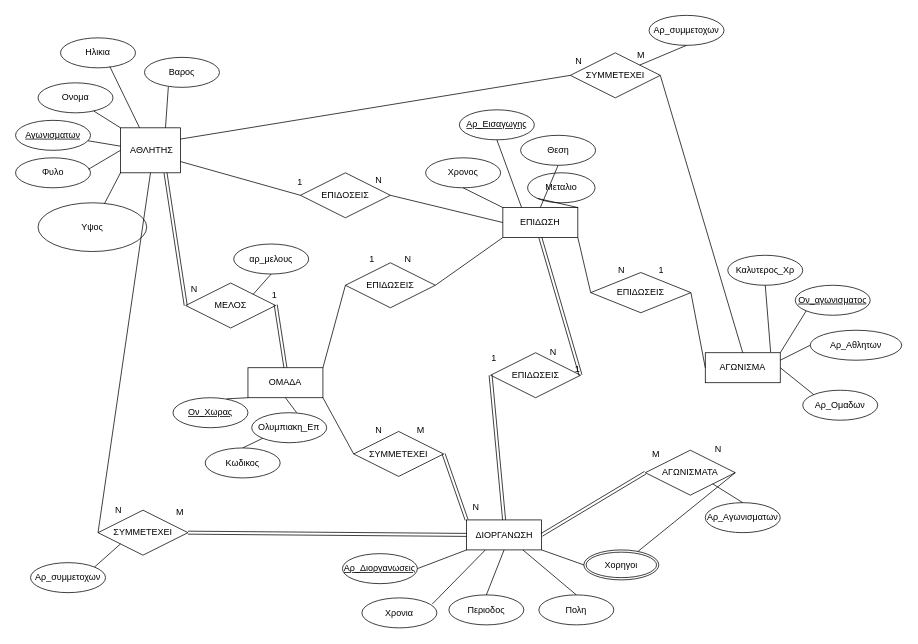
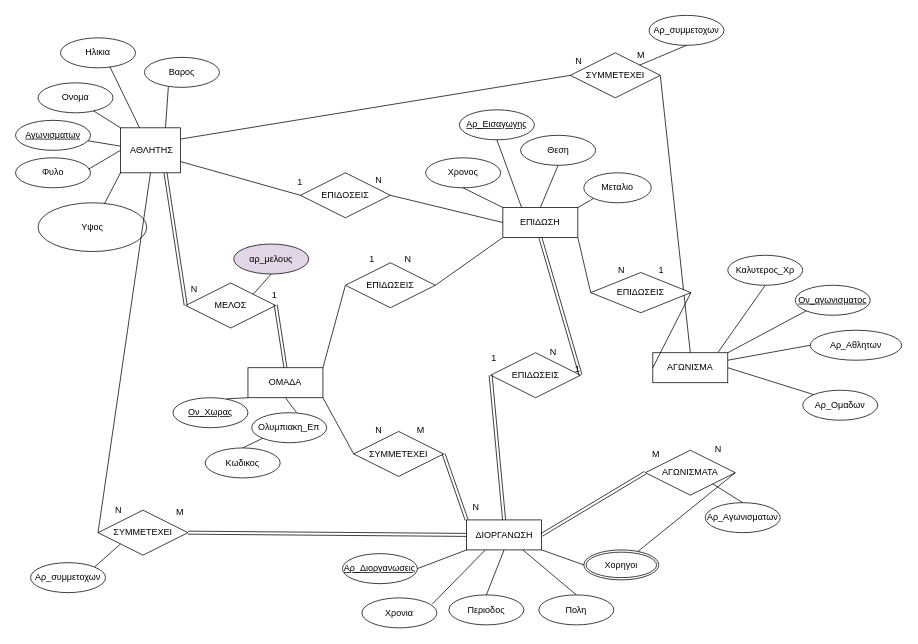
- <mxCell id="49" value="Μεταλιο" style="ellipse;whiteSpace=wrap;html=1;align=center;" parent="1" vertex="1"><mxGeometry x="703" y="230" width="90" height="40" as="geometry" /></mxCell>
+ <mxCell id="49" value="Μεταλιο" style="ellipse;whiteSpace=wrap;html=1;align=center;" parent="1" vertex="1"><mxGeometry x="778" y="230" width="90" height="40" as="geometry" /></mxCell>
- <mxCell id="66" value="αρ_μελους" style="ellipse;whiteSpace=wrap;html=1;align=center;" parent="1" vertex="1"><mxGeometry x="311" y="325" width="100" height="40" as="geometry" /></mxCell>
+ <mxCell id="66" value="αρ_μελους" style="ellipse;whiteSpace=wrap;html=1;align=center;fillColor=#e1d5e7;" parent="1" vertex="1"><mxGeometry x="311" y="325" width="100" height="40" as="geometry" /></mxCell>
- <mxCell id="33" value="ΑΓΩΝΙΣΜΑ" style="whiteSpace=wrap;html=1;align=center;" parent="1" vertex="1"><mxGeometry x="940" y="470" width="100" height="40" as="geometry" /></mxCell>
+ <mxCell id="33" value="ΑΓΩΝΙΣΜΑ" style="whiteSpace=wrap;html=1;align=center;" parent="1" vertex="1"><mxGeometry x="870" y="470" width="100" height="40" as="geometry" /></mxCell>
